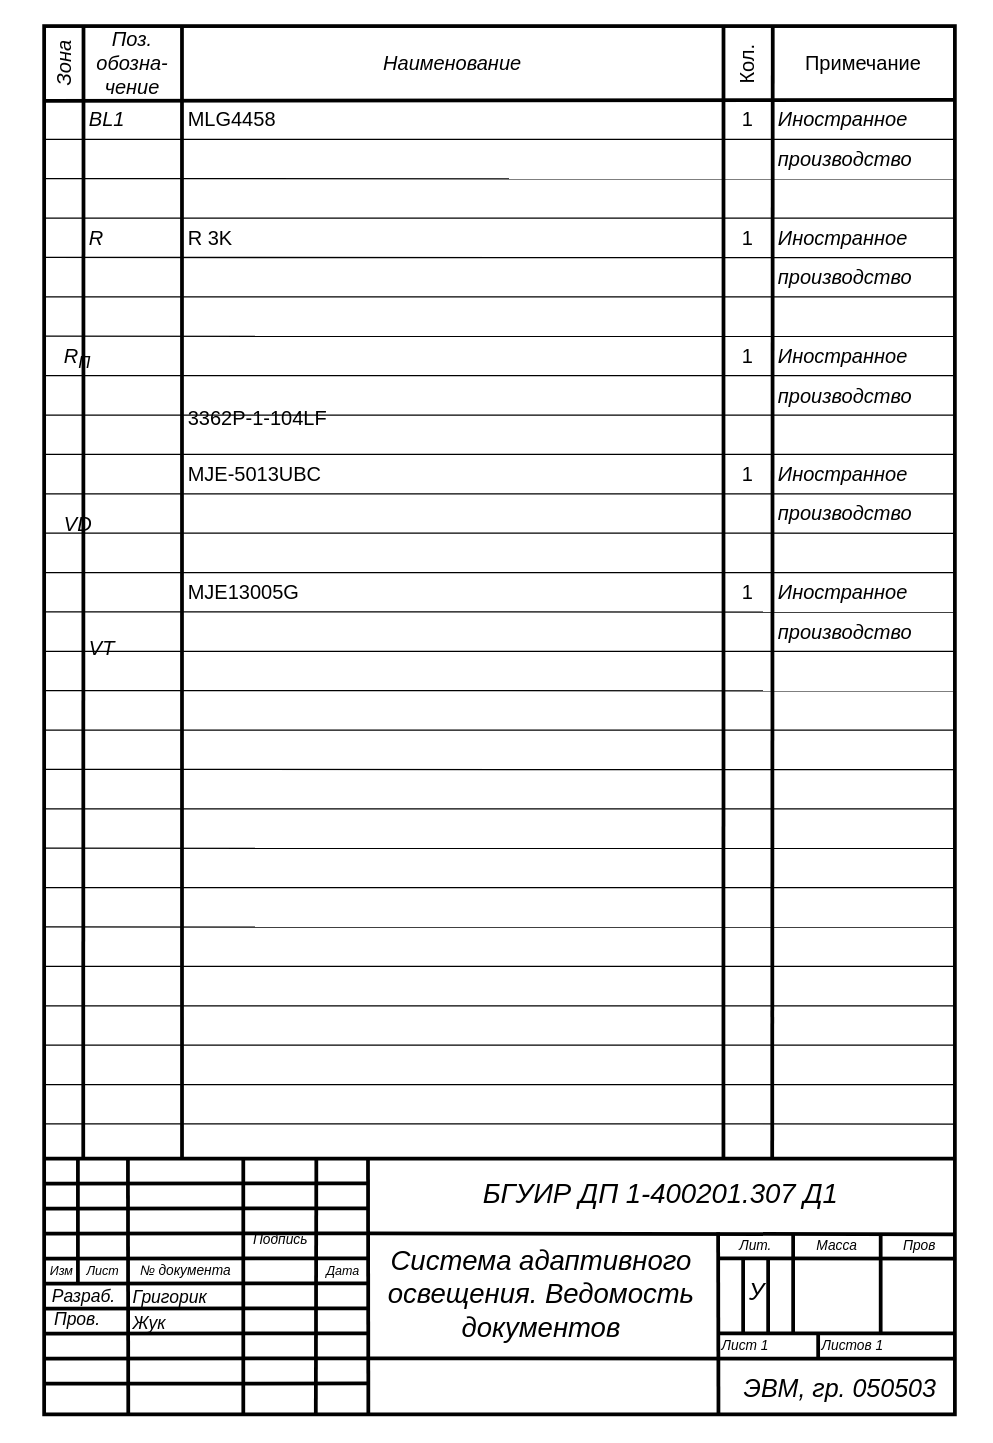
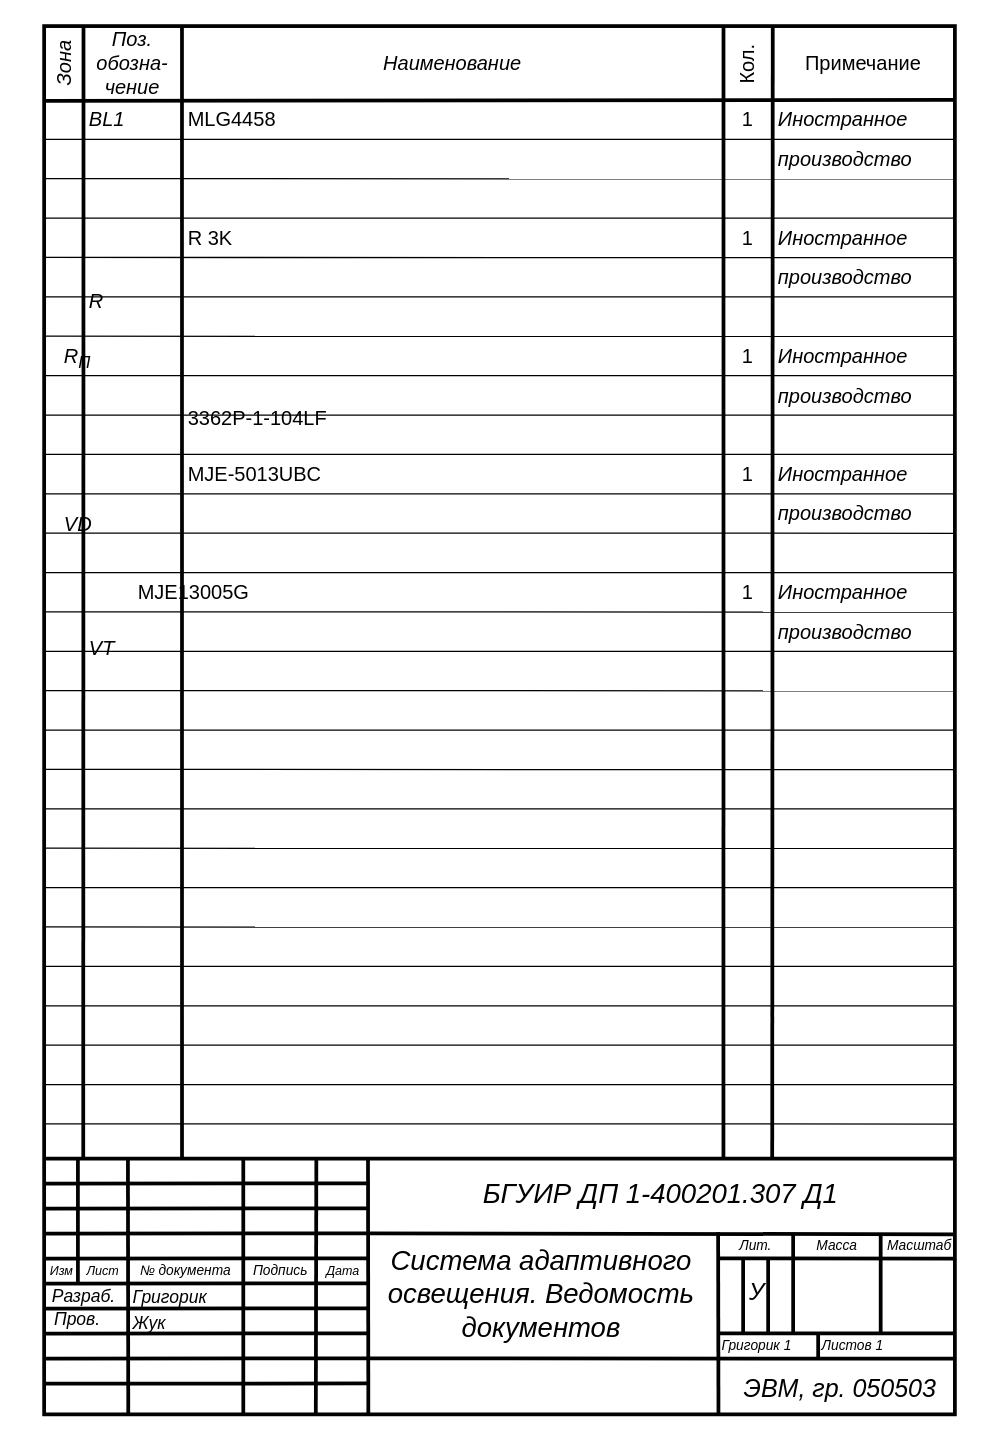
- <mxCell id="97" value="&lt;p style=&quot;margin: 0px; text-indent: 0px; direction: ltr; font-size: 16px;&quot;&gt;&lt;font face=&quot;arial&quot; style=&quot;font-size: 16px;&quot;&gt;&lt;span style=&quot;font-size: 16px;&quot;&gt;&lt;i style=&quot;font-size: 16px;&quot;&gt;R&lt;/i&gt;&lt;/span&gt;&lt;/font&gt;&lt;/p&gt;" style="verticalAlign=top;align=left;vsdxID=887;fillColor=none;gradientColor=none;shape=stencil(nZBLDoAgDERP0z3SIyjew0SURgSD+Lu9kMZoXLhwN9O+tukAlrNpJg1SzDH4QW/URgNYgZTkjA4UkwJUgGXng+6DX1zLfmoymdXo17xh5zmRJ6Q42BWCfc2oJfdAr+Yv+AP9Cb7OJ3H/2JG1HNGz/84klThPVCc=);strokeColor=none;labelBackgroundColor=none;rounded=0;html=1;whiteSpace=wrap;spacingLeft=3;fontSize=16;" vertex="1" parent="1"><mxGeometry x="66.234" y="173.924" width="78.74" height="32" as="geometry" /></mxCell>
+ <mxCell id="97" value="&lt;p style=&quot;margin: 0px; text-indent: 0px; direction: ltr; font-size: 16px;&quot;&gt;&lt;font face=&quot;arial&quot; style=&quot;font-size: 16px;&quot;&gt;&lt;span style=&quot;font-size: 16px;&quot;&gt;&lt;i style=&quot;font-size: 16px;&quot;&gt;R&lt;/i&gt;&lt;/span&gt;&lt;/font&gt;&lt;/p&gt;" style="verticalAlign=top;align=left;vsdxID=887;fillColor=none;gradientColor=none;shape=stencil(nZBLDoAgDERP0z3SIyjew0SURgSD+Lu9kMZoXLhwN9O+tukAlrNpJg1SzDH4QW/URgNYgZTkjA4UkwJUgGXng+6DX1zLfmoymdXo17xh5zmRJ6Q42BWCfc2oJfdAr+Yv+AP9Cb7OJ3H/2JG1HNGz/84klThPVCc=);strokeColor=none;labelBackgroundColor=none;rounded=0;html=1;whiteSpace=wrap;spacingLeft=3;fontSize=16;" vertex="1" parent="1"><mxGeometry x="66.234" y="223.924" width="78.74" height="32" as="geometry" /></mxCell>
- <mxCell id="103" value="MJE13005G" style="verticalAlign=middle;align=left;vsdxID=888;fillColor=none;gradientColor=none;shape=stencil(nZBLDoAgDERP0z3SIyjew0SURgSD+Lu9kMZoXLhwN9O+tukAlrNpJg1SzDH4QW/URgNYgZTkjA4UkwJUgGXng+6DX1zLfmoymdXo17xh5zmRJ6Q42BWCfc2oJfdAr+Yv+AP9Cb7OJ3H/2JG1HNGz/84klThPVCc=);strokeColor=none;labelBackgroundColor=none;rounded=0;html=1;whiteSpace=wrap;spacingLeft=3;fontSize=16;" vertex="1" parent="1"><mxGeometry x="144.974" y="457.374" width="433.07" height="32" as="geometry" /></mxCell>
+ <mxCell id="103" value="MJE13005G" style="verticalAlign=middle;align=left;vsdxID=888;fillColor=none;gradientColor=none;shape=stencil(nZBLDoAgDERP0z3SIyjew0SURgSD+Lu9kMZoXLhwN9O+tukAlrNpJg1SzDH4QW/URgNYgZTkjA4UkwJUgGXng+6DX1zLfmoymdXo17xh5zmRJ6Q42BWCfc2oJfdAr+Yv+AP9Cb7OJ3H/2JG1HNGz/84klThPVCc=);strokeColor=none;labelBackgroundColor=none;rounded=0;html=1;whiteSpace=wrap;spacingLeft=3;fontSize=16;" vertex="1" parent="1"><mxGeometry x="104.974" y="457.374" width="433.07" height="32" as="geometry" /></mxCell>
- <mxCell id="31" value="&lt;font style=&quot;font-size:11px;font-family:Arial;color:#000000;direction:ltr;letter-spacing:0px;line-height:120%;opacity:1&quot;&gt;&lt;i&gt;Подпись&lt;br/&gt;&lt;/i&gt;&lt;/font&gt;" style="verticalAlign=middle;align=center;vsdxID=169;fillColor=none;gradientColor=none;shape=stencil(nZBLDoAgDERP0z3SIyjew0SURgSD+Lu9kMZoXLhwN9O+tukAlrNpJg1SzDH4QW/URgNYgZTkjA4UkwJUgGXng+6DX1zLfmoymdXo17xh5zmRJ6Q42BWCfc2oJfdAr+Yv+AP9Cb7OJ3H/2JG1HNGz/84klThPVCc=);strokeColor=none;strokeWidth=3;spacingTop=-1;spacingBottom=-1;spacingLeft=-1;spacingRight=-1;labelBackgroundColor=none;rounded=0;html=1;whiteSpace=wrap;" vertex="1" parent="1"><mxGeometry x="195.74" y="982.88" width="56" height="16" as="geometry" /></mxCell>
+ <mxCell id="31" value="&lt;font style=&quot;font-size:11px;font-family:Arial;color:#000000;direction:ltr;letter-spacing:0px;line-height:120%;opacity:1&quot;&gt;&lt;i&gt;Подпись&lt;br/&gt;&lt;/i&gt;&lt;/font&gt;" style="verticalAlign=middle;align=center;vsdxID=169;fillColor=none;gradientColor=none;shape=stencil(nZBLDoAgDERP0z3SIyjew0SURgSD+Lu9kMZoXLhwN9O+tukAlrNpJg1SzDH4QW/URgNYgZTkjA4UkwJUgGXng+6DX1zLfmoymdXo17xh5zmRJ6Q42BWCfc2oJfdAr+Yv+AP9Cb7OJ3H/2JG1HNGz/84klThPVCc=);strokeColor=none;strokeWidth=3;spacingTop=-1;spacingBottom=-1;spacingLeft=-1;spacingRight=-1;labelBackgroundColor=none;rounded=0;html=1;whiteSpace=wrap;" vertex="1" parent="1"><mxGeometry x="195.74" y="1007.88" width="56" height="16" as="geometry" /></mxCell>
- <mxCell id="35" value="&lt;font style=&quot;font-size:11px;font-family:Arial;color:#000000;direction:ltr;letter-spacing:0px;line-height:120%;opacity:1&quot;&gt;&lt;i&gt;Пров&lt;br/&gt;&lt;/i&gt;&lt;/font&gt;" style="verticalAlign=middle;align=center;vsdxID=173;fillColor=none;gradientColor=none;shape=stencil(nZBLDoAgDERP0z3SIyjew0SURgSD+Lu9kMZoXLhwN9O+tukAlrNpJg1SzDH4QW/URgNYgZTkjA4UkwJUgGXng+6DX1zLfmoymdXo17xh5zmRJ6Q42BWCfc2oJfdAr+Yv+AP9Cb7OJ3H/2JG1HNGz/84klThPVCc=);strokeColor=none;strokeWidth=3;spacingTop=-1;spacingBottom=-1;spacingLeft=-1;spacingRight=-1;labelBackgroundColor=none;rounded=0;html=1;whiteSpace=wrap;" vertex="1" parent="1"><mxGeometry x="705.74" y="987.88" width="58.35" height="16" as="geometry" /></mxCell>
+ <mxCell id="35" value="&lt;font style=&quot;font-size:11px;font-family:Arial;color:#000000;direction:ltr;letter-spacing:0px;line-height:120%;opacity:1&quot;&gt;&lt;i&gt;Масштаб&lt;br/&gt;&lt;/i&gt;&lt;/font&gt;" style="verticalAlign=middle;align=center;vsdxID=173;fillColor=none;gradientColor=none;shape=stencil(nZBLDoAgDERP0z3SIyjew0SURgSD+Lu9kMZoXLhwN9O+tukAlrNpJg1SzDH4QW/URgNYgZTkjA4UkwJUgGXng+6DX1zLfmoymdXo17xh5zmRJ6Q42BWCfc2oJfdAr+Yv+AP9Cb7OJ3H/2JG1HNGz/84klThPVCc=);strokeColor=none;strokeWidth=3;spacingTop=-1;spacingBottom=-1;spacingLeft=-1;spacingRight=-1;labelBackgroundColor=none;rounded=0;html=1;whiteSpace=wrap;" vertex="1" parent="1"><mxGeometry x="705.74" y="987.88" width="58.35" height="16" as="geometry" /></mxCell>
- <mxCell id="36" value="&lt;p style=&quot;margin-left: 0 ; margin-right: 0 ; margin-top: 0px ; margin-bottom: 0px ; text-indent: 0 ; direction: ltr&quot;&gt;&lt;font style=&quot;font-size: 11px ; font-family: &amp;#34;arial&amp;#34; ; color: #000000 ; direction: ltr ; letter-spacing: 0px ; line-height: 120% ; opacity: 1&quot;&gt;&lt;i&gt;Лист 1&lt;/i&gt;&lt;/font&gt;&lt;font style=&quot;font-size: 11px ; font-family: &amp;#34;arial&amp;#34; ; color: #000000 ; direction: ltr ; letter-spacing: 0px ; line-height: 120% ; opacity: 1&quot;&gt;&lt;i&gt;&amp;nbsp;&lt;br&gt;&lt;/i&gt;&lt;/font&gt;&lt;/p&gt;" style="verticalAlign=middle;align=left;vsdxID=174;fillColor=none;gradientColor=none;shape=stencil(nZBLDoAgDERP0z3SIyjew0SURgSD+Lu9kMZoXLhwN9O+tukAlrNpJg1SzDH4QW/URgNYgZTkjA4UkwJUgGXng+6DX1zLfmoymdXo17xh5zmRJ6Q42BWCfc2oJfdAr+Yv+AP9Cb7OJ3H/2JG1HNGz/84klThPVCc=);strokeColor=none;strokeWidth=3;spacingTop=-1;spacingBottom=-1;spacingLeft=-1;spacingRight=-1;labelBackgroundColor=none;rounded=0;html=1;whiteSpace=wrap;" vertex="1" parent="1"><mxGeometry x="575.74" y="1067.88" width="132.8" height="16" as="geometry" /></mxCell>
+ <mxCell id="36" value="&lt;p style=&quot;margin-left: 0 ; margin-right: 0 ; margin-top: 0px ; margin-bottom: 0px ; text-indent: 0 ; direction: ltr&quot;&gt;&lt;font style=&quot;font-size: 11px ; font-family: &amp;#34;arial&amp;#34; ; color: #000000 ; direction: ltr ; letter-spacing: 0px ; line-height: 120% ; opacity: 1&quot;&gt;&lt;i&gt;Григорик 1&lt;/i&gt;&lt;/font&gt;&lt;font style=&quot;font-size: 11px ; font-family: &amp;#34;arial&amp;#34; ; color: #000000 ; direction: ltr ; letter-spacing: 0px ; line-height: 120% ; opacity: 1&quot;&gt;&lt;i&gt;&amp;nbsp;&lt;br&gt;&lt;/i&gt;&lt;/font&gt;&lt;/p&gt;" style="verticalAlign=middle;align=left;vsdxID=174;fillColor=none;gradientColor=none;shape=stencil(nZBLDoAgDERP0z3SIyjew0SURgSD+Lu9kMZoXLhwN9O+tukAlrNpJg1SzDH4QW/URgNYgZTkjA4UkwJUgGXng+6DX1zLfmoymdXo17xh5zmRJ6Q42BWCfc2oJfdAr+Yv+AP9Cb7OJ3H/2JG1HNGz/84klThPVCc=);strokeColor=none;strokeWidth=3;spacingTop=-1;spacingBottom=-1;spacingLeft=-1;spacingRight=-1;labelBackgroundColor=none;rounded=0;html=1;whiteSpace=wrap;" vertex="1" parent="1"><mxGeometry x="575.74" y="1067.88" width="132.8" height="16" as="geometry" /></mxCell>
